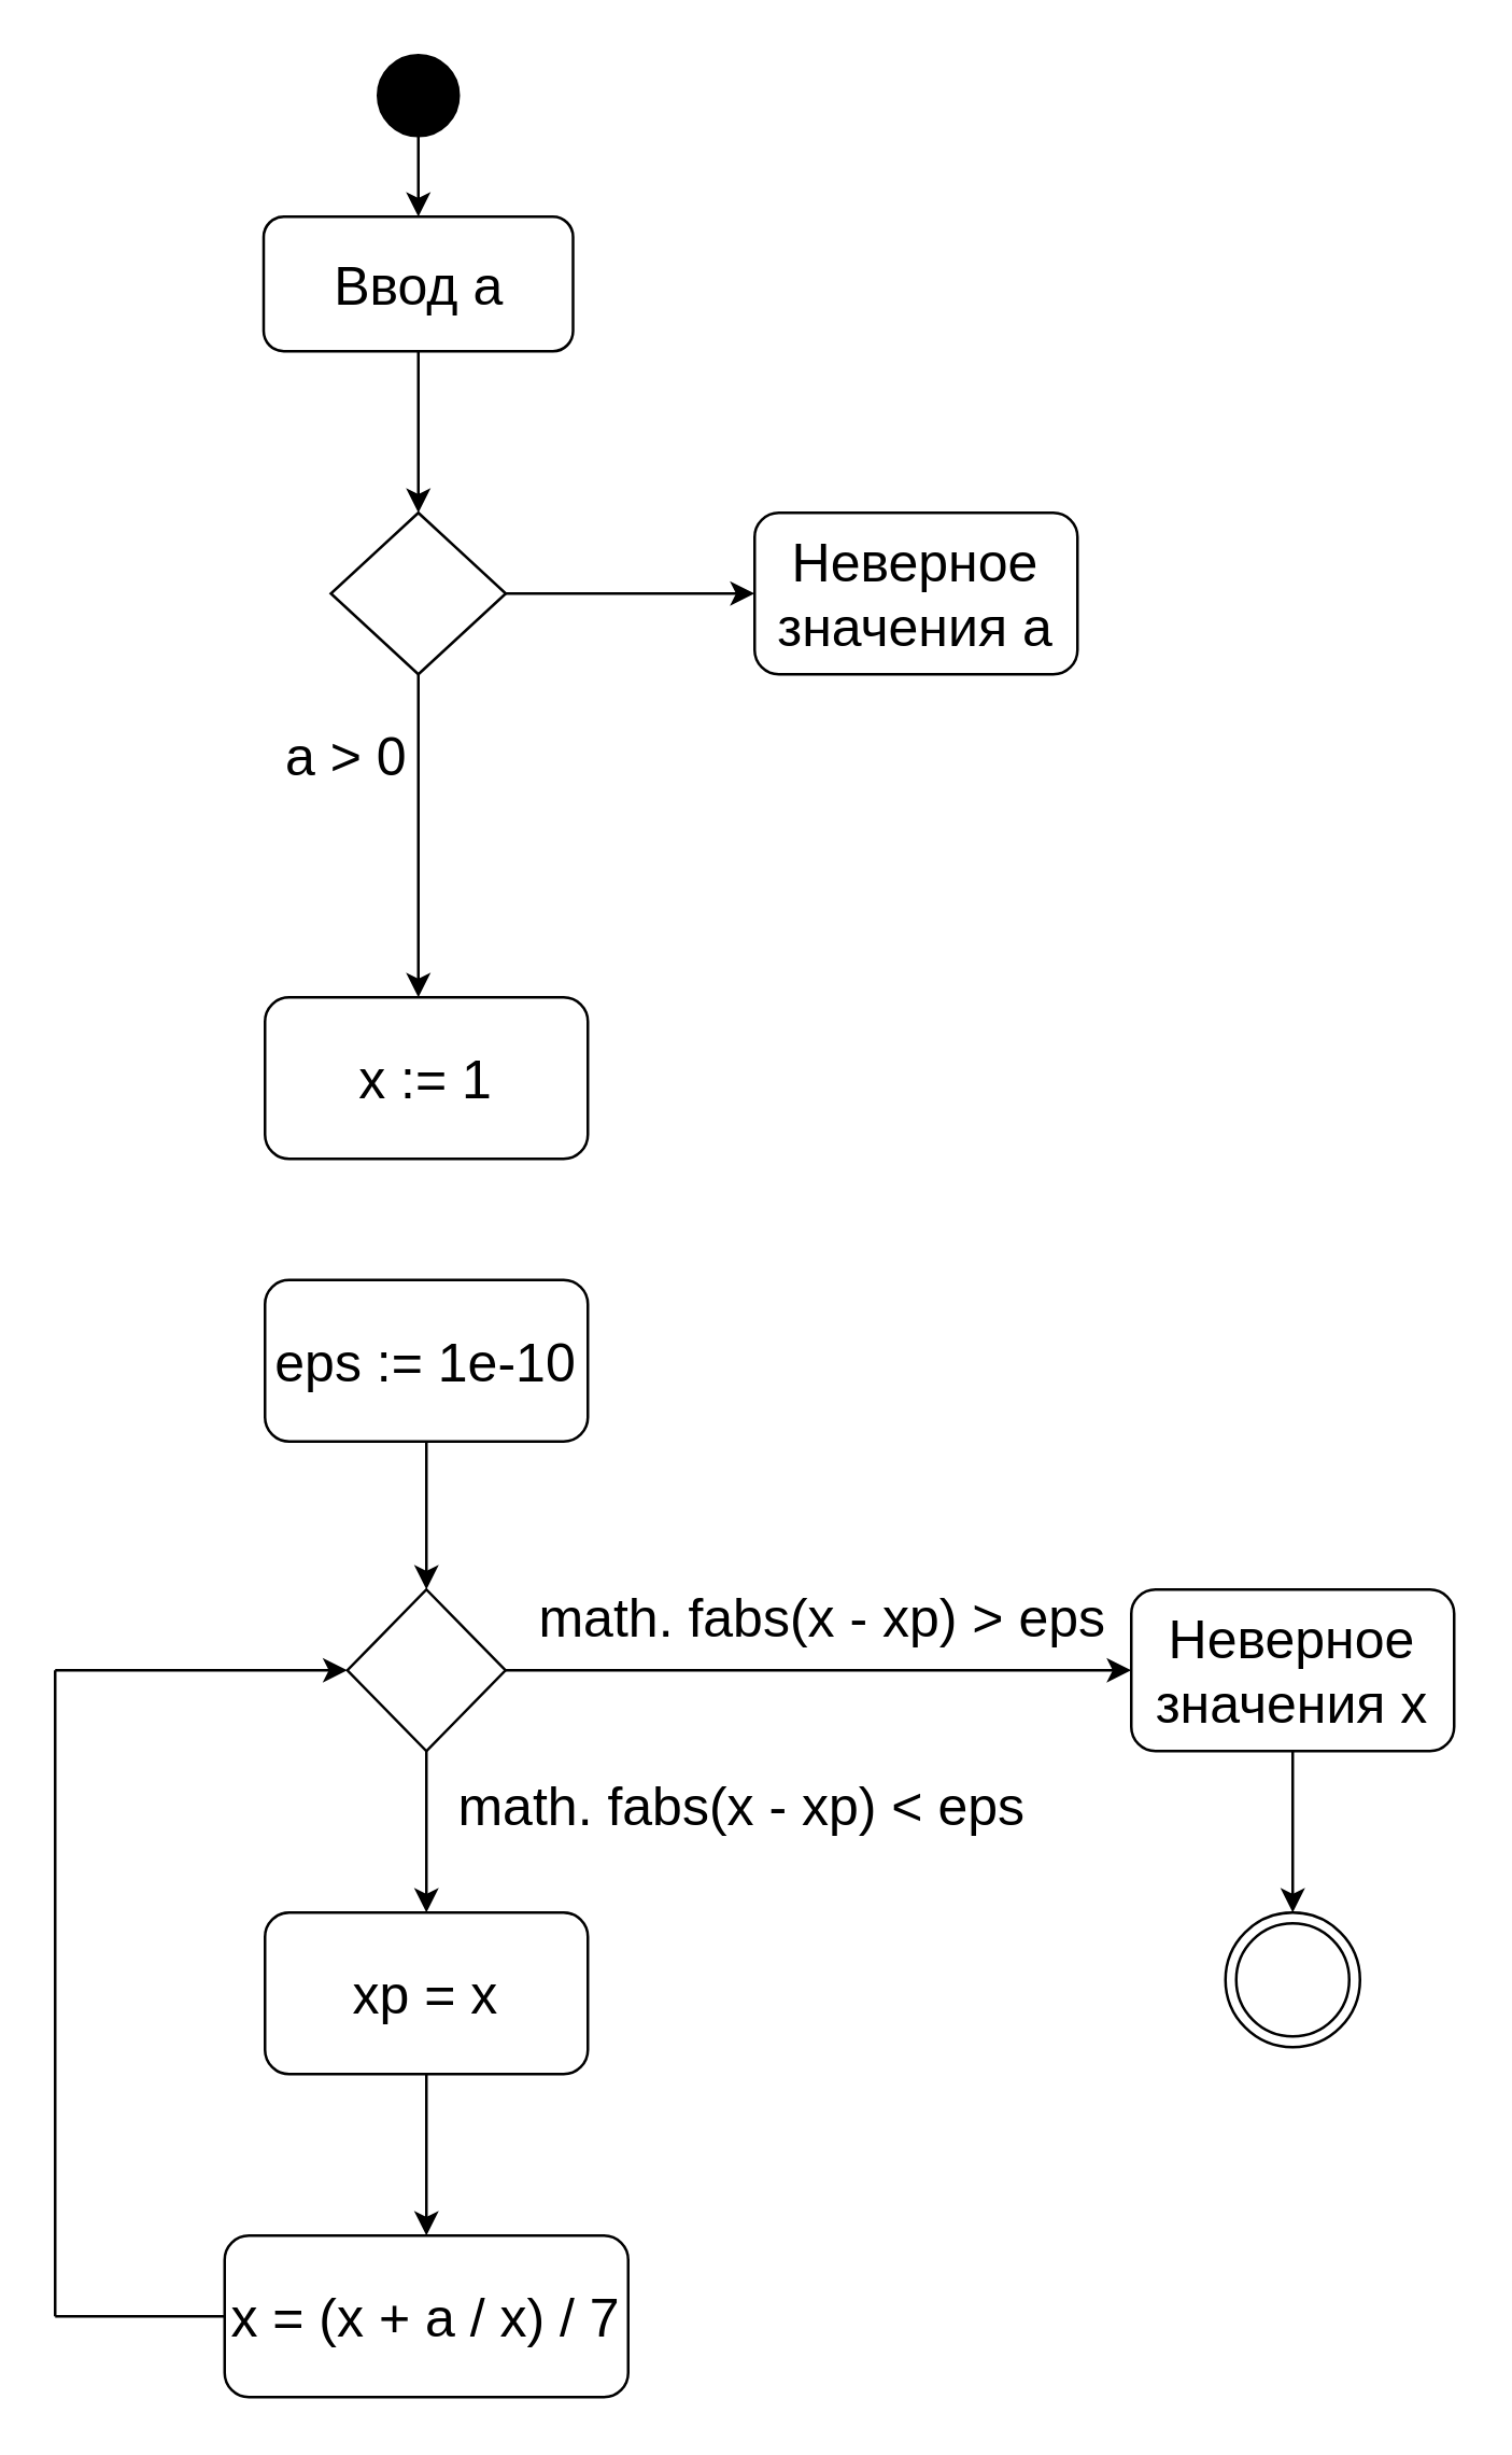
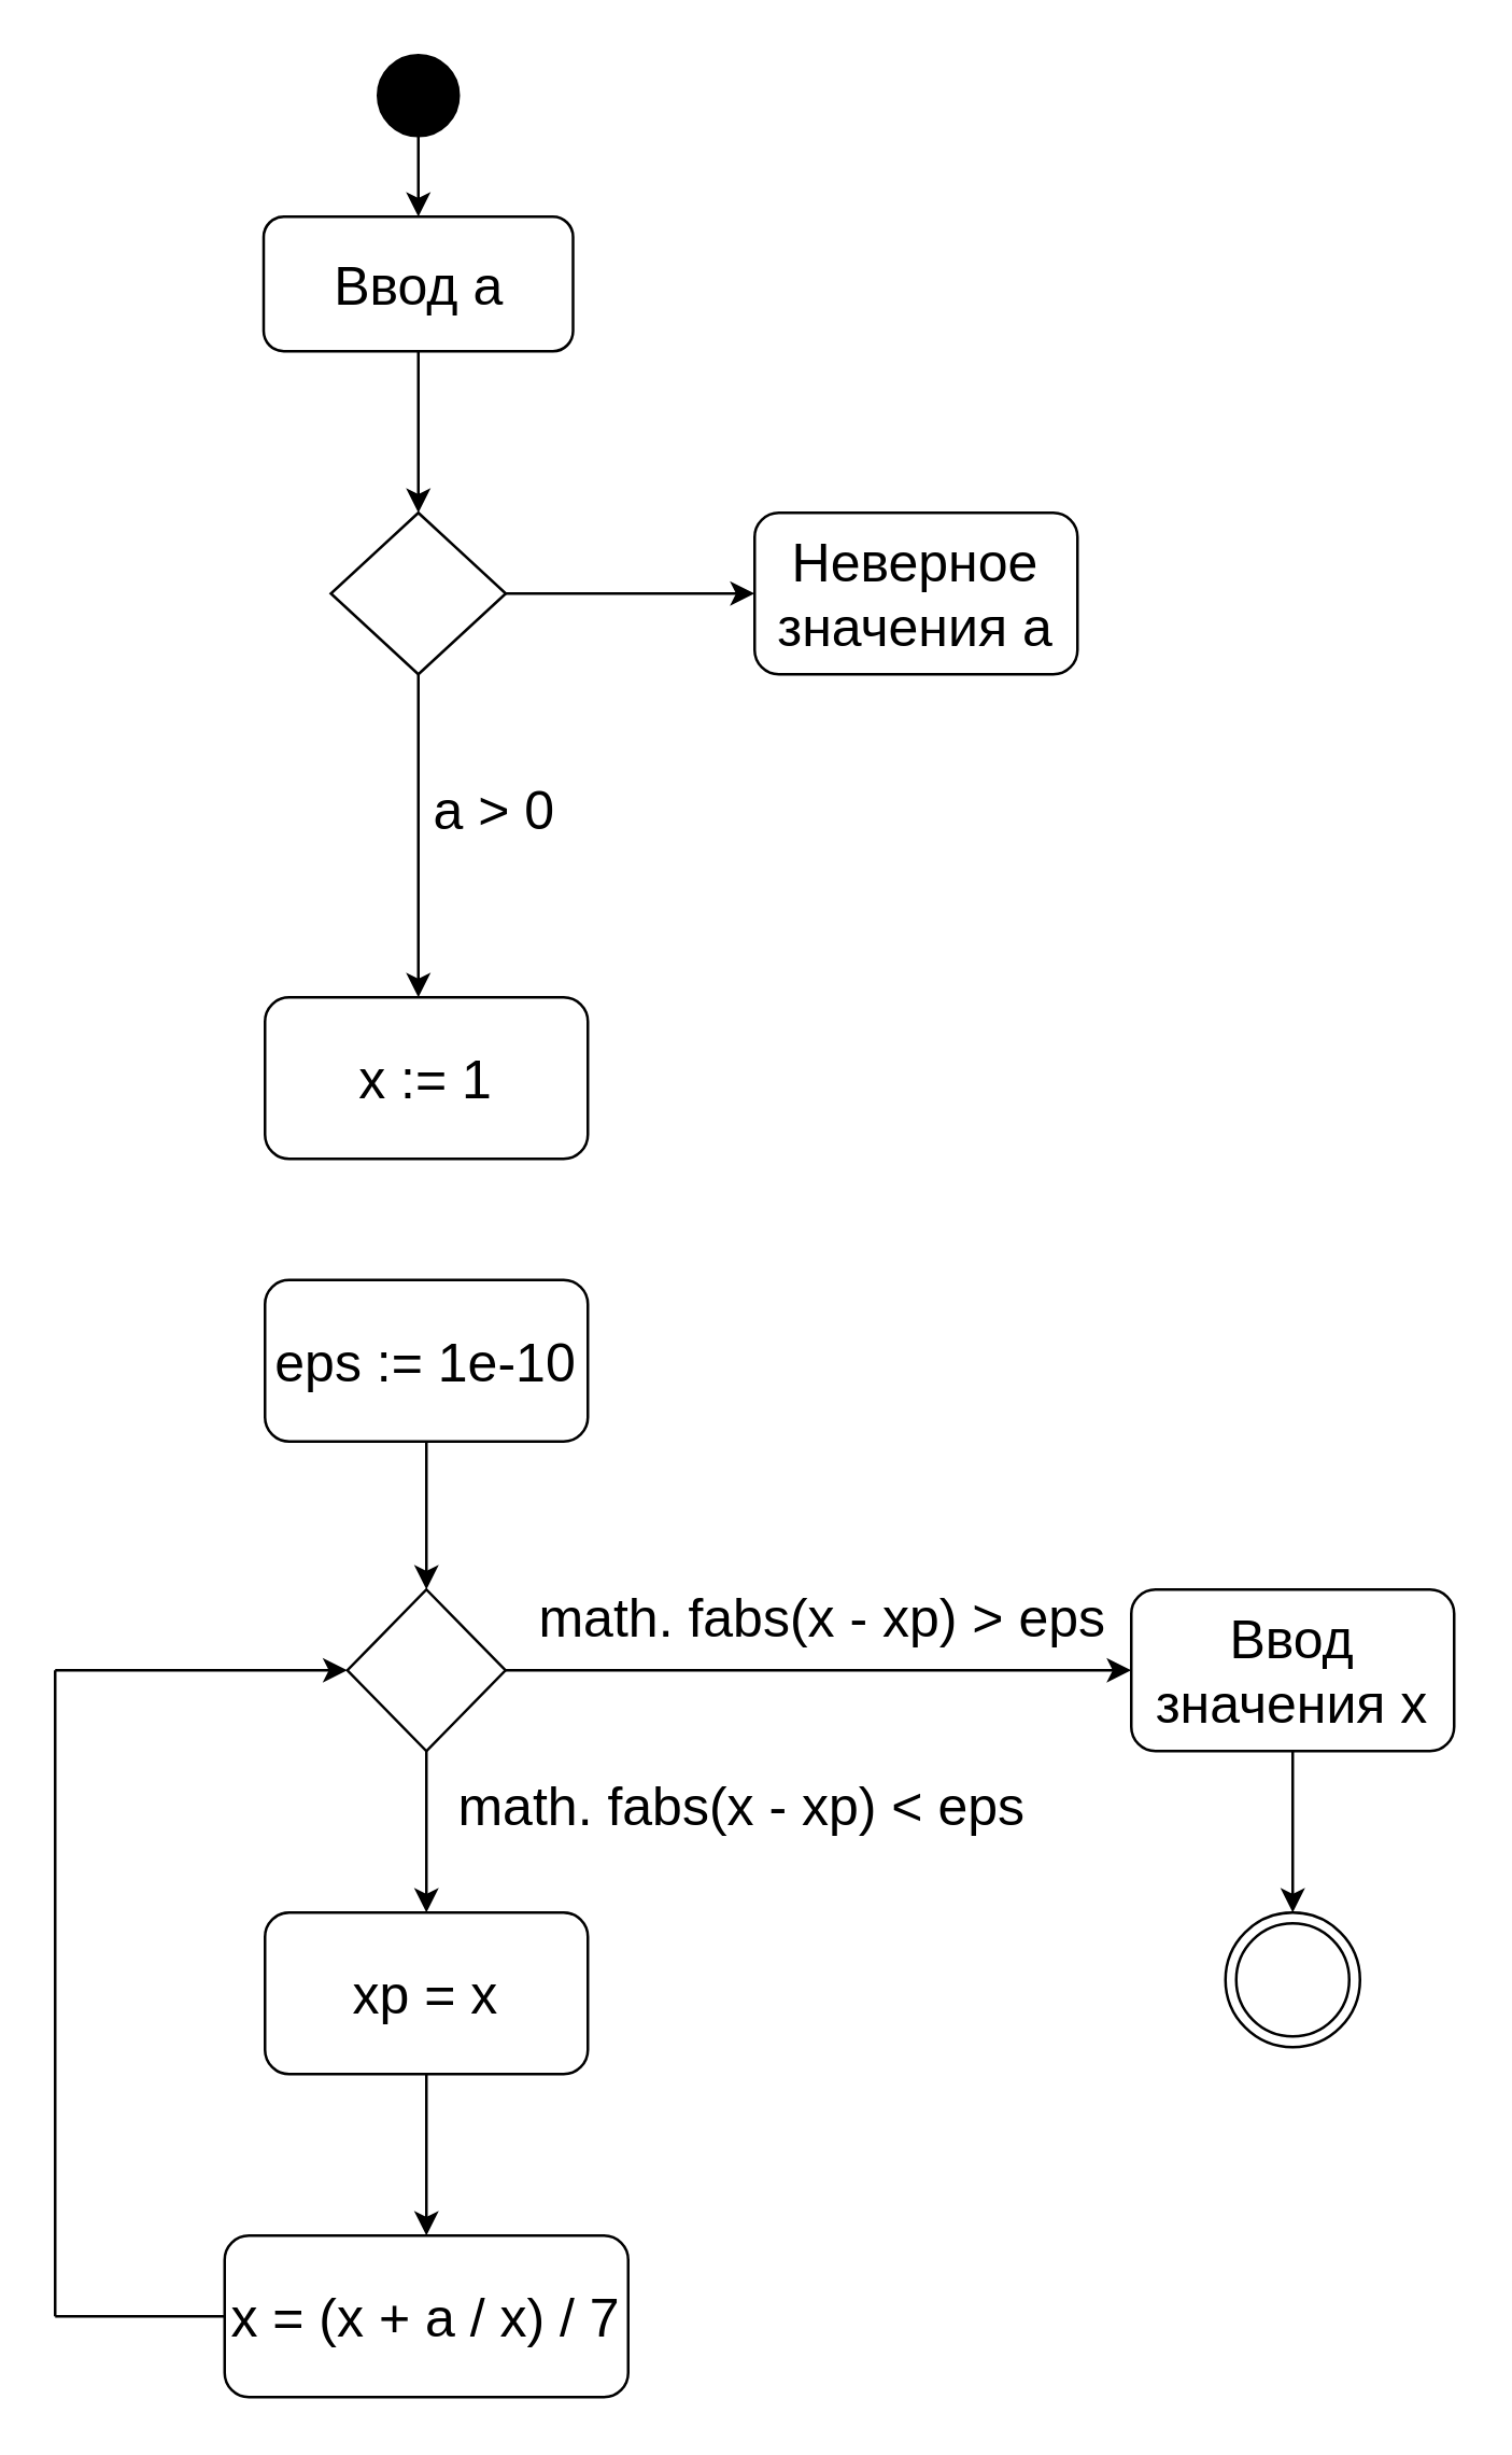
- <mxCell id="16" value="a &amp;gt; 0" style="text;html=1;align=center;verticalAlign=middle;resizable=0;points=[];autosize=1;strokeColor=none;fillColor=none;fontSize=20;" parent="1" vertex="1"><mxGeometry x="93" y="260" width="70" height="40" as="geometry" /></mxCell>
+ <mxCell id="16" value="a &amp;gt; 0" style="text;html=1;align=center;verticalAlign=middle;resizable=0;points=[];autosize=1;strokeColor=none;fillColor=none;fontSize=20;" parent="1" vertex="1"><mxGeometry x="148" y="280" width="70" height="40" as="geometry" /></mxCell>
- <mxCell id="7" value="Неверное значения х" style="rounded=1;whiteSpace=wrap;html=1;fontSize=20;fillColor=none;" parent="1" vertex="1"><mxGeometry x="420" y="590" width="120" height="60" as="geometry" /></mxCell>
+ <mxCell id="7" value="Ввод значения х" style="rounded=1;whiteSpace=wrap;html=1;fontSize=20;fillColor=none;" parent="1" vertex="1"><mxGeometry x="420" y="590" width="120" height="60" as="geometry" /></mxCell>
